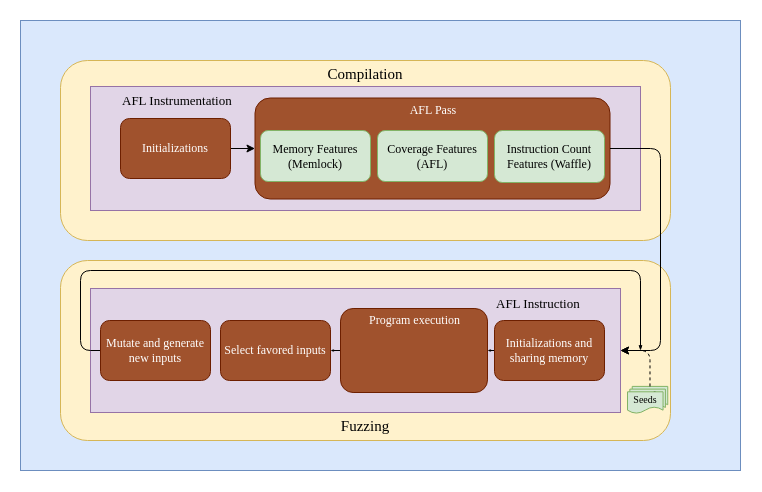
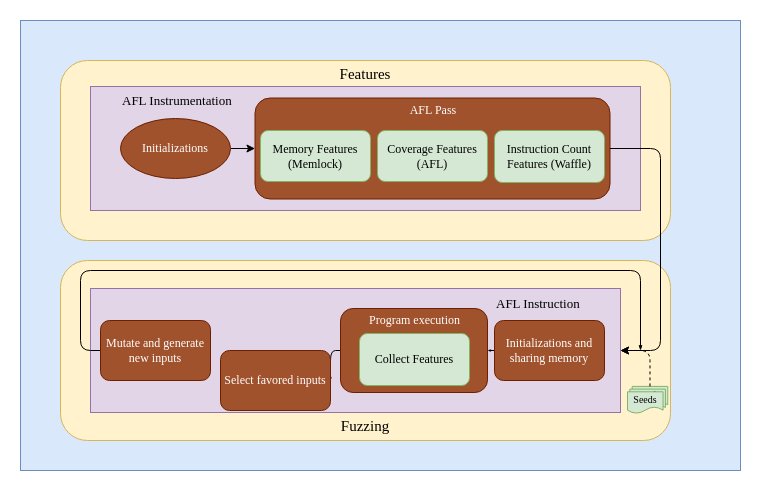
- <mxCell id="5" value="&lt;font style=&quot;font-size: 15px&quot;&gt;Compilation&lt;/font&gt;" style="text;html=1;strokeColor=none;fillColor=none;align=center;verticalAlign=middle;whiteSpace=wrap;rounded=0;fontFamily=Georgia;" vertex="1" parent="1"><mxGeometry x="345" y="63" width="40" height="20" as="geometry" /></mxCell>
+ <mxCell id="5" value="&lt;font style=&quot;font-size: 15px&quot;&gt;Features&lt;/font&gt;" style="text;html=1;strokeColor=none;fillColor=none;align=center;verticalAlign=middle;whiteSpace=wrap;rounded=0;fontFamily=Georgia;" vertex="1" parent="1"><mxGeometry x="345" y="63" width="40" height="20" as="geometry" /></mxCell>
- <mxCell id="7" value="Initializations" style="rounded=1;whiteSpace=wrap;html=1;fontFamily=Georgia;fillColor=#a0522d;strokeColor=#6D1F00;fontColor=#ffffff;" vertex="1" parent="1"><mxGeometry x="120" y="118" width="110" height="60" as="geometry" /></mxCell>
+ <mxCell id="7" value="Initializations" style="ellipse;whiteSpace=wrap;html=1;fontFamily=Georgia;fillColor=#a0522d;strokeColor=#6D1F00;fontColor=#ffffff;" vertex="1" parent="1"><mxGeometry x="120" y="118" width="110" height="60" as="geometry" /></mxCell>
- <mxCell id="24" value="Select favored inputs" style="rounded=1;whiteSpace=wrap;html=1;fontFamily=Georgia;fillColor=#a0522d;strokeColor=#6D1F00;fontColor=#ffffff;" vertex="1" parent="1"><mxGeometry x="220" y="320" width="110" height="60" as="geometry" /></mxCell>
+ <mxCell id="24" value="Select favored inputs" style="rounded=1;whiteSpace=wrap;html=1;fontFamily=Georgia;fillColor=#a0522d;strokeColor=#6D1F00;fontColor=#ffffff;" vertex="1" parent="1"><mxGeometry x="220" y="350" width="110" height="60" as="geometry" /></mxCell>
+ <mxCell id="22" value="Collect Features" style="rounded=1;whiteSpace=wrap;html=1;fontFamily=Georgia;fillColor=#d5e8d4;strokeColor=#82b366;" vertex="1" parent="1"><mxGeometry x="359" y="333" width="110" height="52" as="geometry" /></mxCell>
